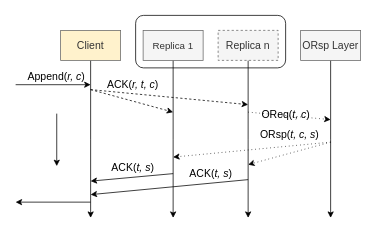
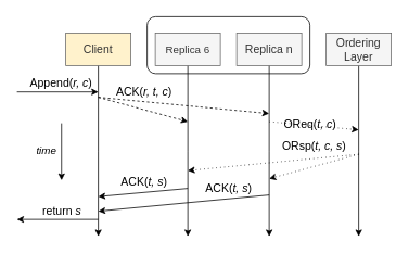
- <mxCell id="4" value="&lt;font style=&quot;font-size: 13px&quot;&gt;Replica 1&lt;/font&gt;" style="rounded=0;whiteSpace=wrap;html=1;fillColor=#f5f5f5;strokeColor=#666666;fontColor=#333333;" parent="1" vertex="1"><mxGeometry x="190" y="40" width="80" height="40" as="geometry" /></mxCell>
+ <mxCell id="4" value="&lt;font style=&quot;font-size: 13px&quot;&gt;Replica 6&lt;/font&gt;" style="rounded=0;whiteSpace=wrap;html=1;fillColor=#f5f5f5;strokeColor=#666666;fontColor=#333333;" parent="1" vertex="1"><mxGeometry x="190" y="40" width="80" height="40" as="geometry" /></mxCell>
- <mxCell id="6" value="&lt;font style=&quot;font-size: 14px&quot;&gt;Replica n&lt;/font&gt;" style="rounded=0;whiteSpace=wrap;html=1;fillColor=#f5f5f5;strokeColor=#666666;fontColor=#333333;dashed=1;" parent="1" vertex="1"><mxGeometry x="290" y="40" width="80" height="40" as="geometry" /></mxCell>
+ <mxCell id="6" value="&lt;font style=&quot;font-size: 14px&quot;&gt;Replica n&lt;/font&gt;" style="rounded=0;whiteSpace=wrap;html=1;fillColor=#f5f5f5;strokeColor=#666666;fontColor=#333333;" parent="1" vertex="1"><mxGeometry x="290" y="40" width="80" height="40" as="geometry" /></mxCell>
- <mxCell id="8" value="&lt;font style=&quot;font-size: 14px&quot;&gt;ORsp Layer&lt;/font&gt;" style="rounded=0;whiteSpace=wrap;html=1;fillColor=#f5f5f5;strokeColor=#666666;fontColor=#333333;" parent="1" vertex="1"><mxGeometry x="400" y="40" width="80" height="40" as="geometry" /></mxCell>
+ <mxCell id="8" value="&lt;font style=&quot;font-size: 14px&quot;&gt;Ordering Layer&lt;/font&gt;" style="rounded=0;whiteSpace=wrap;html=1;fillColor=#f5f5f5;strokeColor=#666666;fontColor=#333333;" parent="1" vertex="1"><mxGeometry x="400" y="40" width="80" height="40" as="geometry" /></mxCell>
+ <mxCell id="28" value="&lt;font style=&quot;font-size: 13px&quot;&gt;&lt;i&gt;time&lt;/i&gt;&lt;/font&gt;" style="text;html=1;align=center;verticalAlign=middle;resizable=0;points=[];autosize=1;strokeColor=none;fillColor=none;fontSize=14;" parent="1" vertex="1"><mxGeometry x="36" y="174" width="40" height="20" as="geometry" /></mxCell>
+ <mxCell id="26" value="return &lt;i&gt;s&lt;/i&gt;" style="text;html=1;align=center;verticalAlign=middle;resizable=0;points=[];autosize=1;strokeColor=none;fillColor=none;fontSize=14;" parent="1" vertex="1"><mxGeometry x="45" y="249" width="60" height="20" as="geometry" /></mxCell>
